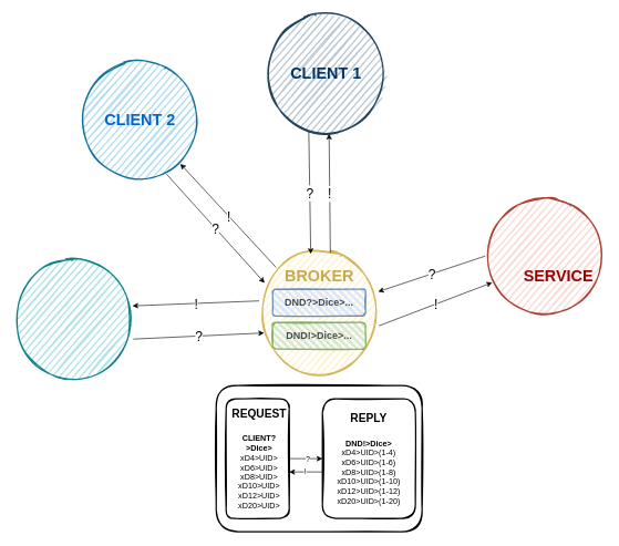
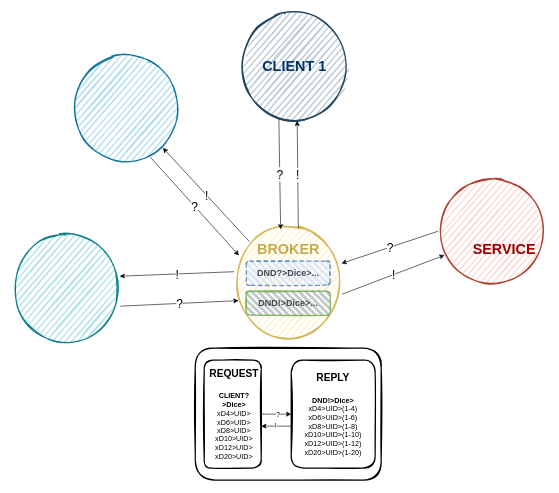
- <mxCell id="16" value="&lt;font color=&quot;#0066cc&quot;&gt;CLIENT 2&lt;/font&gt;" style="text;strokeColor=none;fillColor=none;html=1;fontSize=24;fontStyle=1;verticalAlign=middle;align=center;" vertex="1" parent="1"><mxGeometry x="160" y="160" width="100" height="40" as="geometry" /></mxCell>
- <mxCell id="5" value="&lt;b style=&quot;&quot;&gt;&lt;font color=&quot;#4a4a4a&quot; style=&quot;font-size: 15px;&quot;&gt;DND?&amp;gt;Dice&amp;gt;...&lt;/font&gt;&lt;/b&gt;" style="rounded=1;whiteSpace=wrap;html=1;strokeWidth=2;fillWeight=4;hachureGap=8;hachureAngle=45;fillColor=#dae8fc;sketch=1;strokeColor=#6c8ebf;" vertex="1" parent="1"><mxGeometry x="410" y="435" width="140" height="40" as="geometry" /></mxCell>
+ <mxCell id="5" value="&lt;b style=&quot;&quot;&gt;&lt;font color=&quot;#4a4a4a&quot; style=&quot;font-size: 15px;&quot;&gt;DND?&amp;gt;Dice&amp;gt;...&lt;/font&gt;&lt;/b&gt;" style="rounded=1;whiteSpace=wrap;html=1;strokeWidth=2;fillWeight=4;hachureGap=8;hachureAngle=45;fillColor=#dae8fc;sketch=1;strokeColor=#6c8ebf;dashed=1;" vertex="1" parent="1"><mxGeometry x="410" y="435" width="140" height="40" as="geometry" /></mxCell>
- <mxCell id="6" value="&lt;b style=&quot;&quot;&gt;&lt;font color=&quot;#4a4a4a&quot; style=&quot;font-size: 15px;&quot;&gt;DND!&amp;gt;Dice&amp;gt;...&lt;/font&gt;&lt;/b&gt;" style="rounded=1;whiteSpace=wrap;html=1;strokeWidth=2;fillWeight=4;hachureGap=8;hachureAngle=45;fillColor=#d5e8d4;sketch=1;strokeColor=#82b366;" vertex="1" parent="1"><mxGeometry x="410" y="485" width="140" height="40" as="geometry" /></mxCell>
+ <mxCell id="6" value="&lt;b style=&quot;&quot;&gt;&lt;font color=&quot;#4a4a4a&quot; style=&quot;font-size: 15px;&quot;&gt;DND!&amp;gt;Dice&amp;gt;...&lt;/font&gt;&lt;/b&gt;" style="rounded=1;whiteSpace=wrap;html=1;strokeWidth=2;fillWeight=4;hachureGap=8;hachureAngle=45;fillColor=#bac8d3;sketch=1;strokeColor=#82b366;" vertex="1" parent="1"><mxGeometry x="410" y="485" width="140" height="40" as="geometry" /></mxCell>
